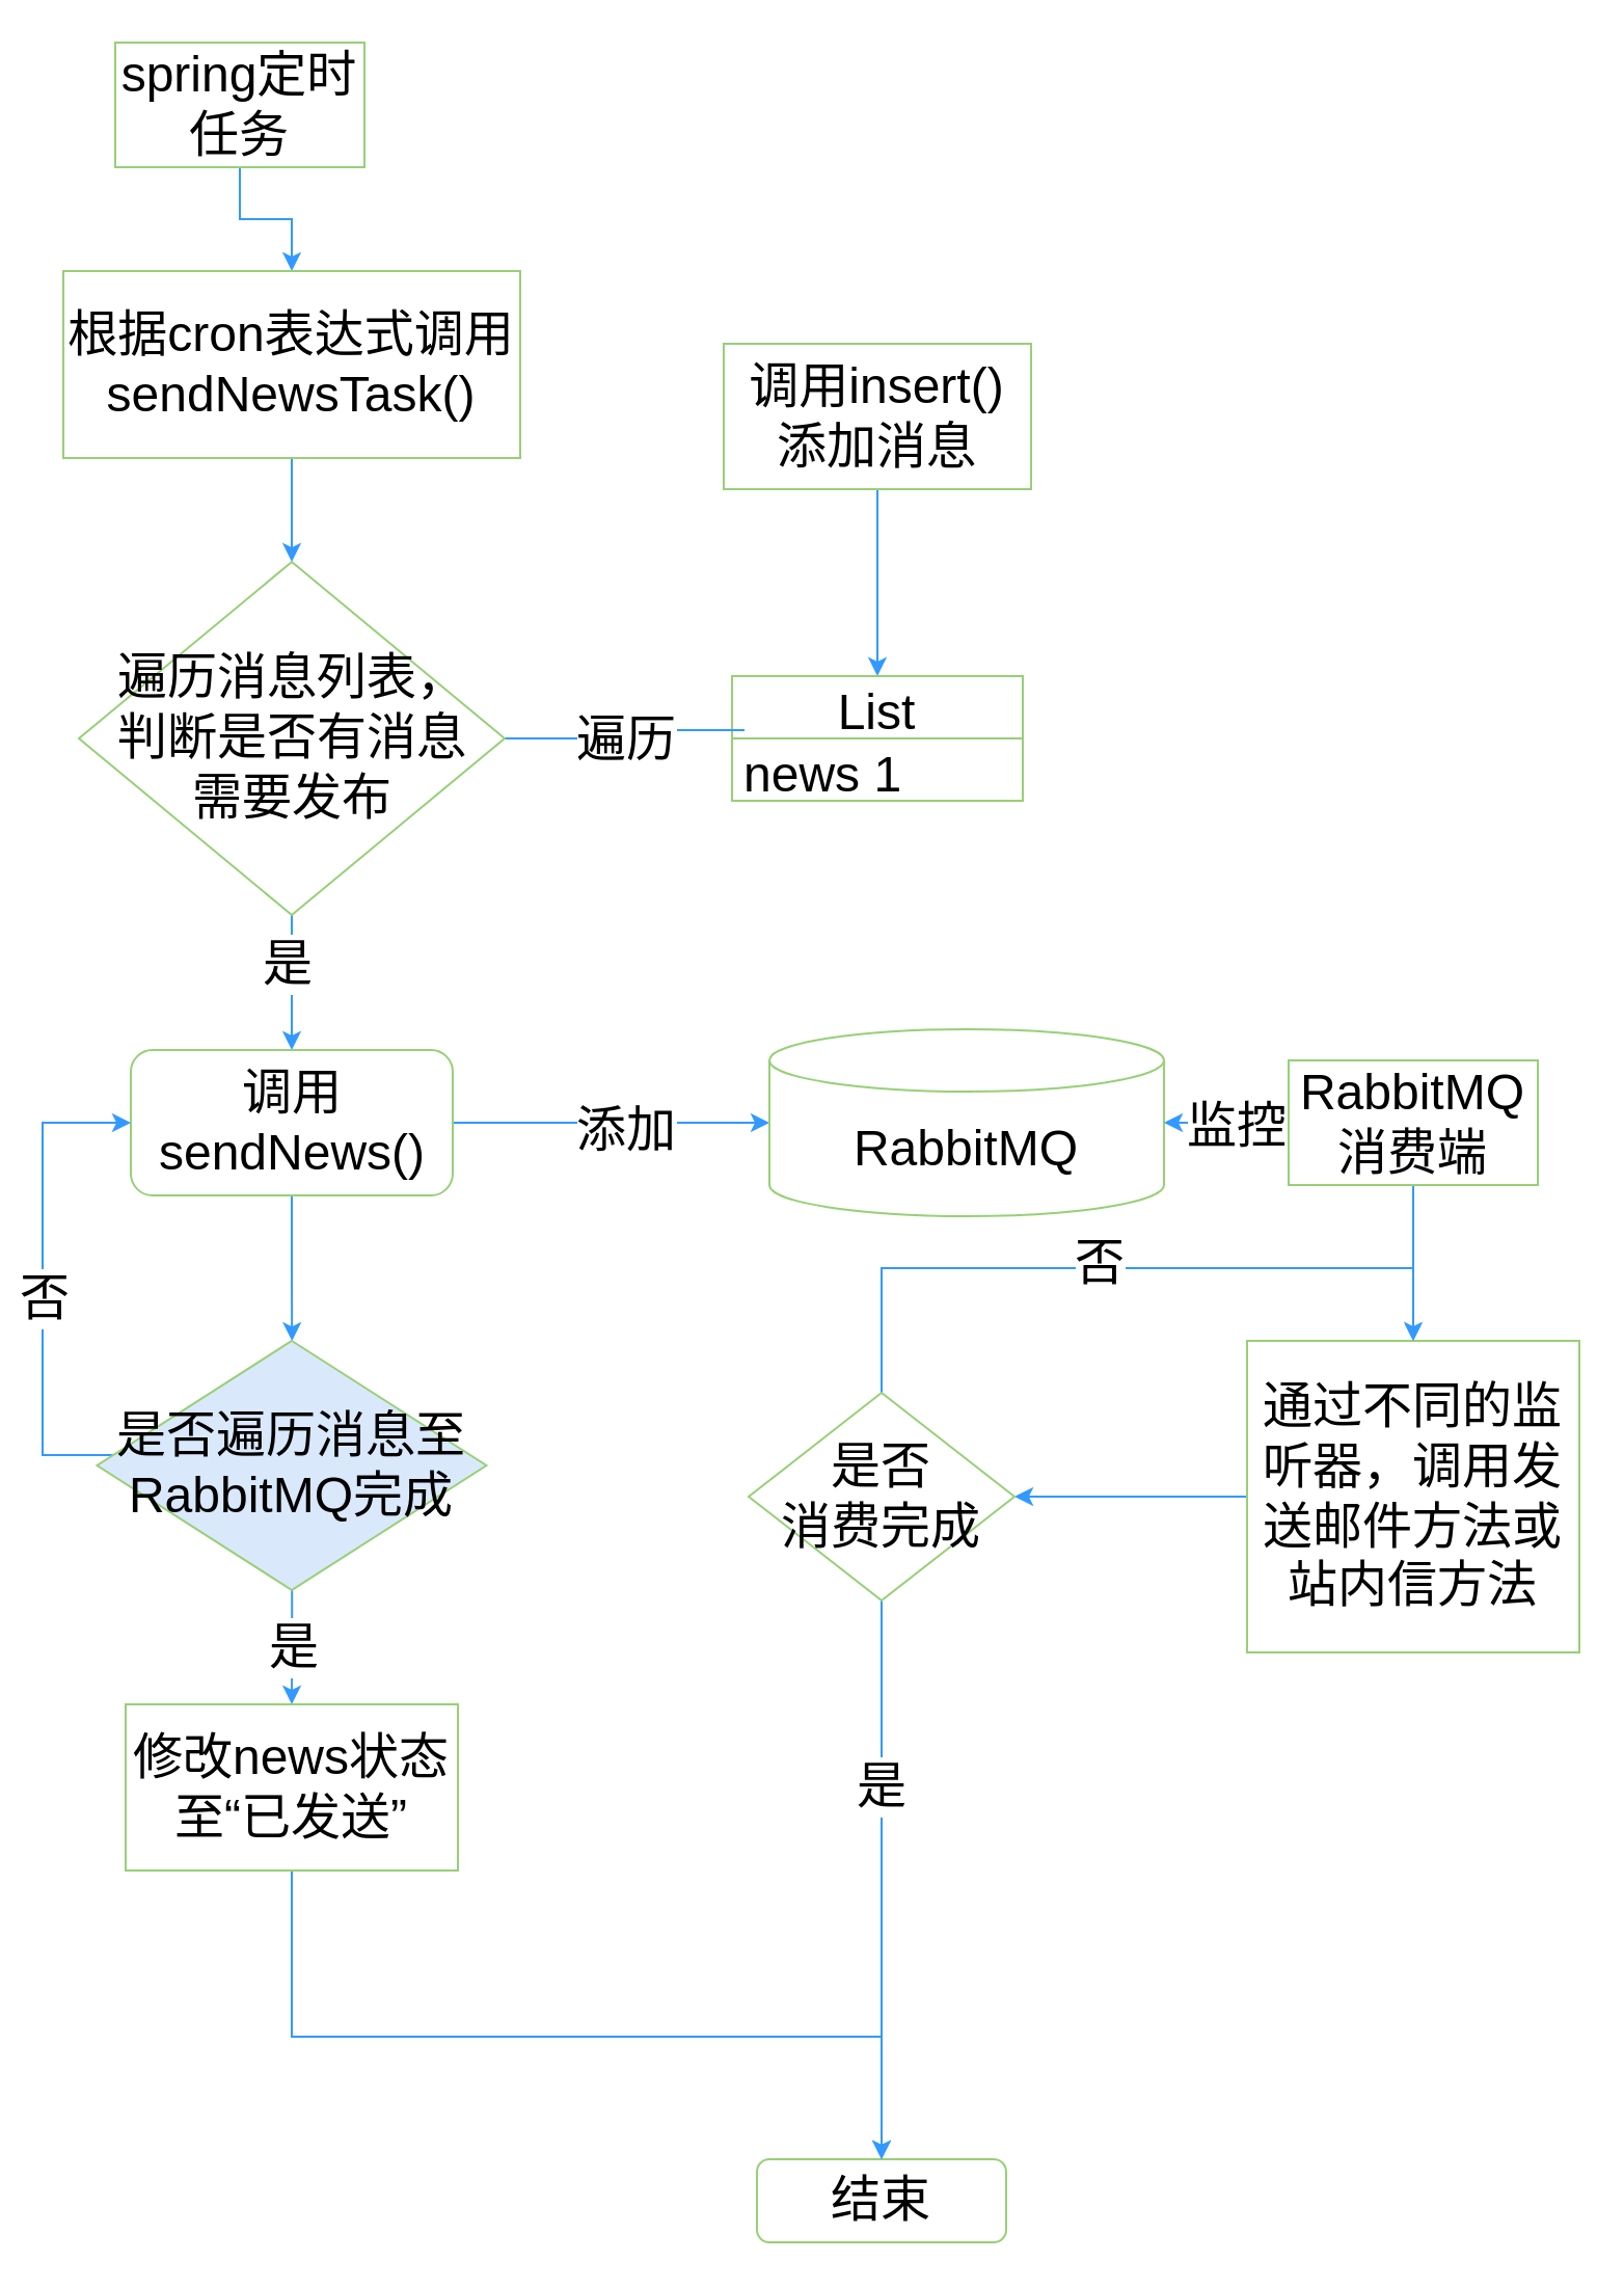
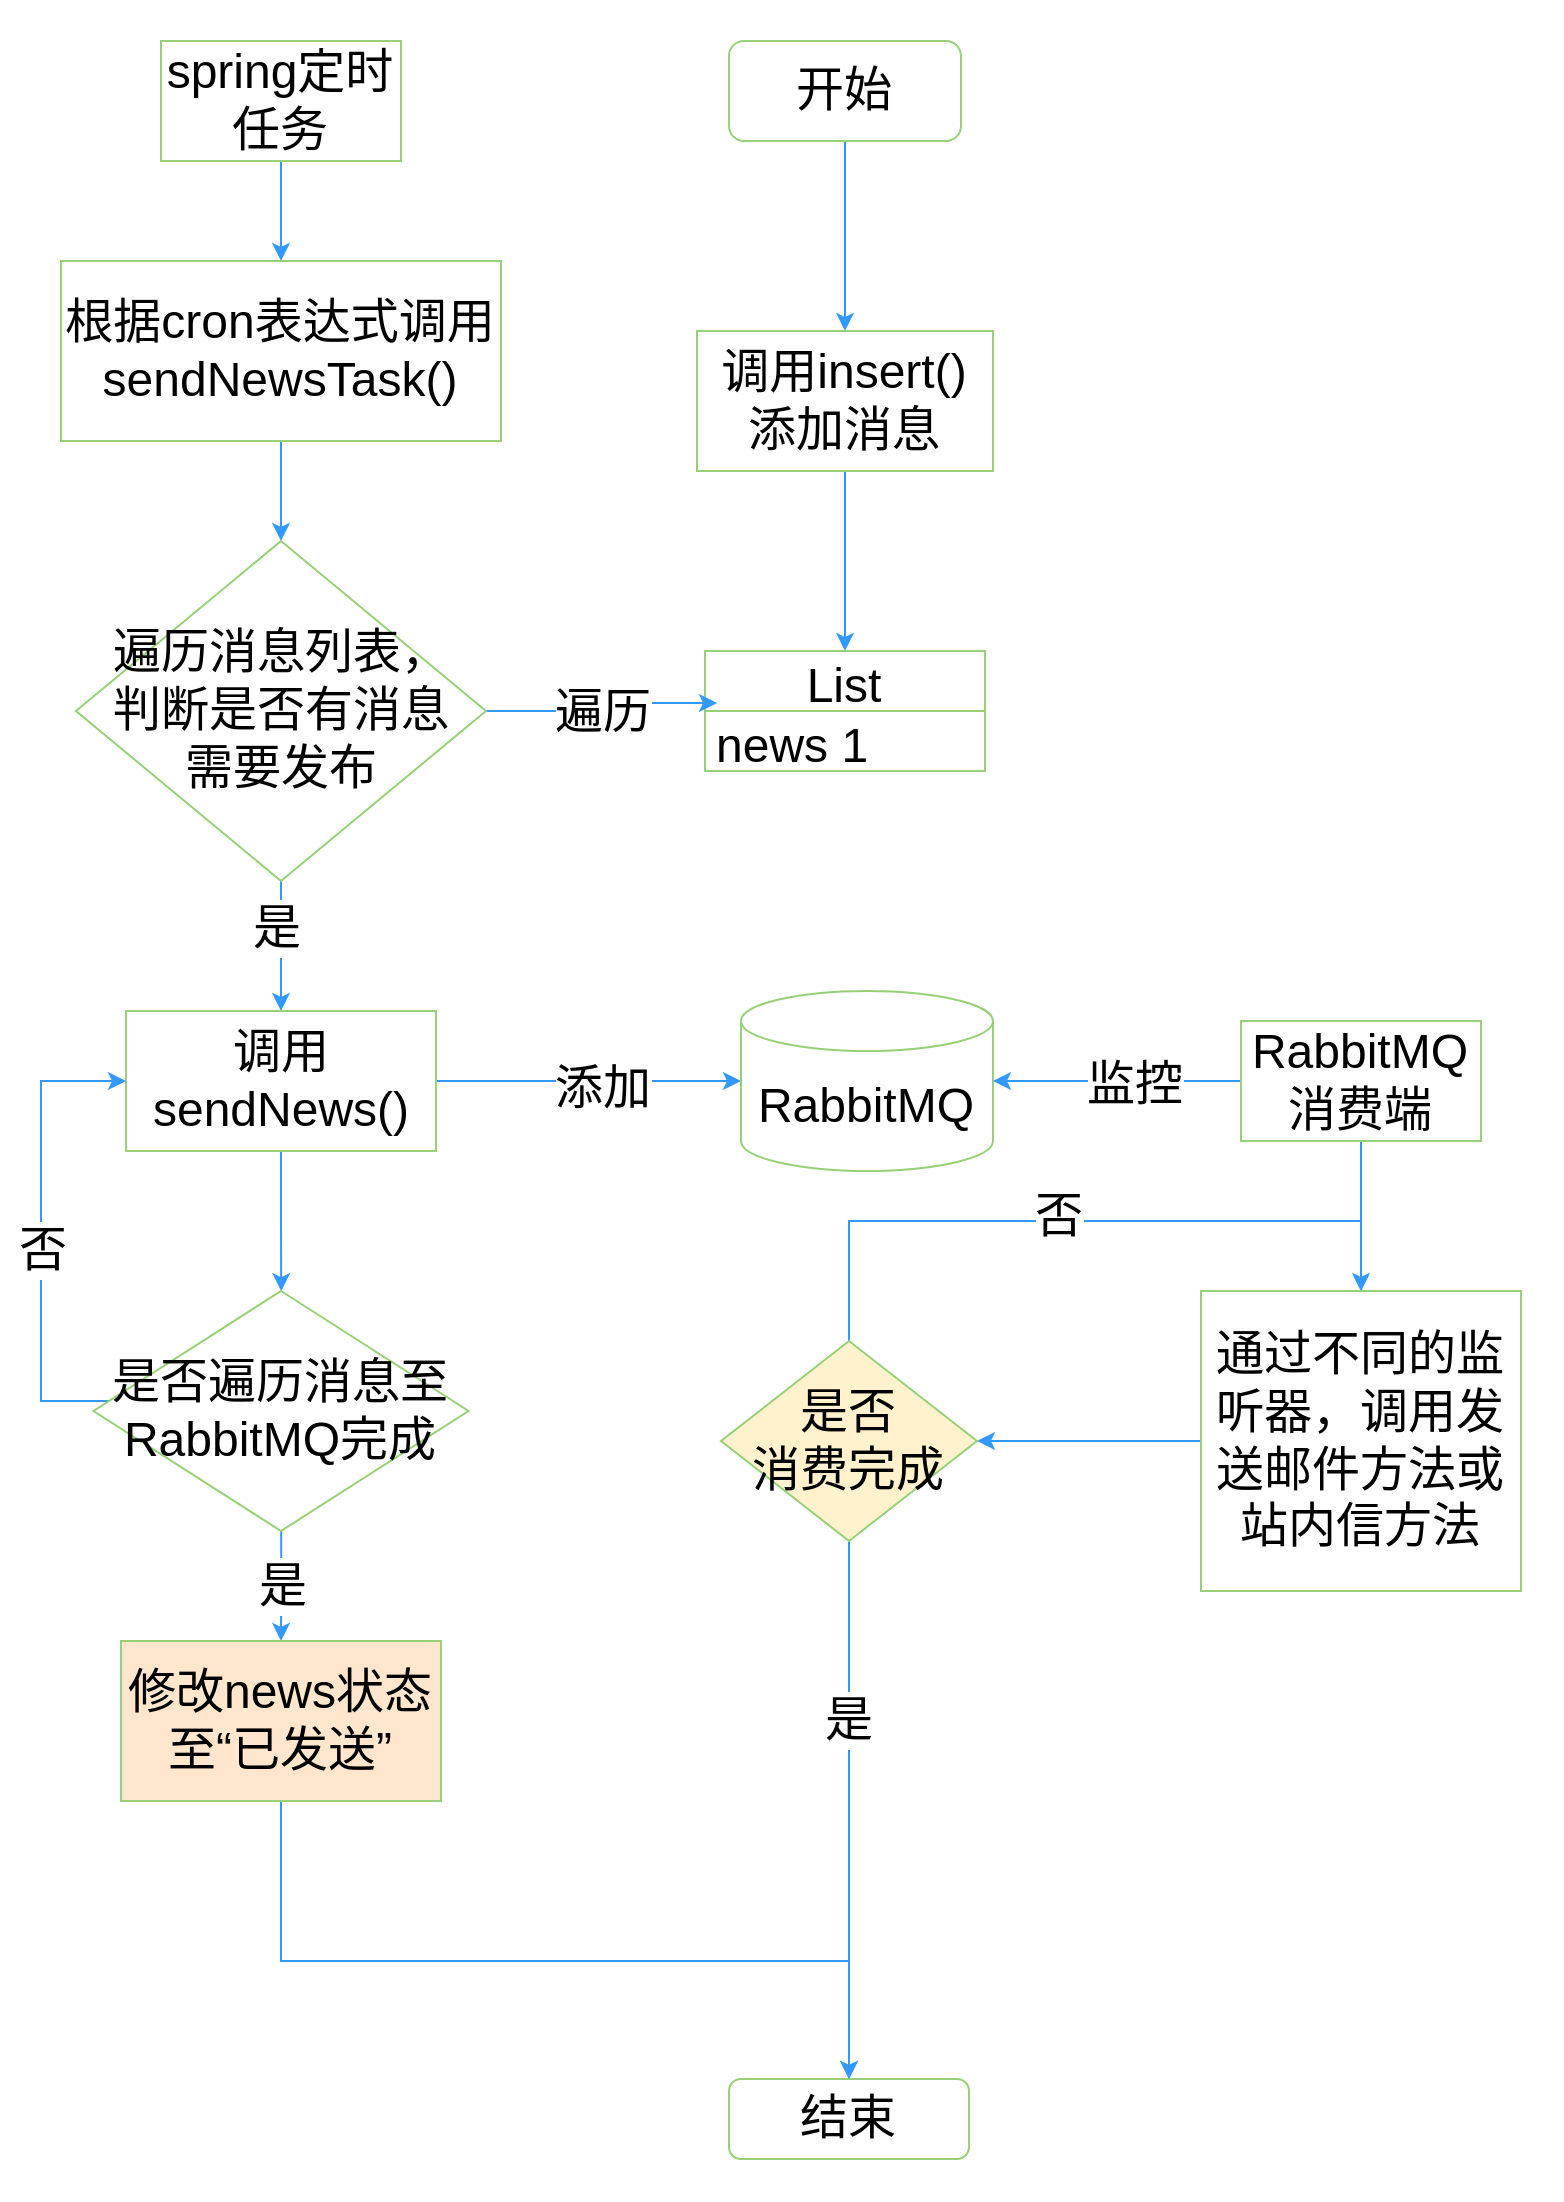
+ <mxCell id="3" value="&lt;font style=&quot;font-size: 24px;&quot;&gt;开始&lt;/font&gt;" style="rounded=1;whiteSpace=wrap;html=1;strokeColor=#97D077;" vertex="1" parent="1"><mxGeometry x="364" y="20" width="116" height="50" as="geometry" /></mxCell>
- <mxCell id="9" value="spring定时任务" style="rounded=0;whiteSpace=wrap;html=1;fontSize=24;fontColor=#000000;strokeColor=#97D077;" vertex="1" parent="1"><mxGeometry x="55" y="20" width="120" height="60" as="geometry" /></mxCell>
+ <mxCell id="9" value="spring定时任务" style="rounded=0;whiteSpace=wrap;html=1;fontSize=24;fontColor=#000000;strokeColor=#97D077;" vertex="1" parent="1"><mxGeometry x="80" y="20" width="120" height="60" as="geometry" /></mxCell>
+ <mxCell id="2" style="edgeStyle=orthogonalEdgeStyle;rounded=0;orthogonalLoop=1;jettySize=auto;html=1;fontSize=24;fontColor=#000000;strokeColor=#3399FF;entryX=0.5;entryY=0;entryDx=0;entryDy=0;" edge="1" parent="1" source="3" target="5"><mxGeometry relative="1" as="geometry"><mxPoint x="422" y="140" as="targetPoint" /></mxGeometry></mxCell>
- <mxCell id="12" style="edgeStyle=orthogonalEdgeStyle;rounded=0;orthogonalLoop=1;jettySize=auto;html=1;entryX=0.043;entryY=-0.133;entryDx=0;entryDy=0;entryPerimeter=0;fontSize=24;fontColor=#000000;strokeColor=#3399FF;endArrow=none;" edge="1" parent="1" source="16" target="7"><mxGeometry relative="1" as="geometry" /></mxCell>
+ <mxCell id="12" style="edgeStyle=orthogonalEdgeStyle;rounded=0;orthogonalLoop=1;jettySize=auto;html=1;entryX=0.043;entryY=-0.133;entryDx=0;entryDy=0;entryPerimeter=0;fontSize=24;fontColor=#000000;strokeColor=#3399FF;" edge="1" parent="1" source="16" target="7"><mxGeometry relative="1" as="geometry" /></mxCell>
- <mxCell id="20" value="调用&lt;br&gt;sendNews()" style="whiteSpace=wrap;html=1;fontSize=24;fontColor=#000000;strokeColor=#97D077;rounded=1;" vertex="1" parent="1"><mxGeometry x="62.5" y="505" width="155" height="70" as="geometry" /></mxCell>
+ <mxCell id="20" value="调用&lt;br&gt;sendNews()" style="rounded=0;whiteSpace=wrap;html=1;fontSize=24;fontColor=#000000;strokeColor=#97D077;" vertex="1" parent="1"><mxGeometry x="62.5" y="505" width="155" height="70" as="geometry" /></mxCell>
- <mxCell id="21" value="RabbitMQ" style="shape=cylinder3;whiteSpace=wrap;html=1;boundedLbl=1;backgroundOutline=1;size=15;fontSize=24;fontColor=#000000;strokeColor=#97D077;" vertex="1" parent="1"><mxGeometry x="370" y="495" width="190" height="90" as="geometry" /></mxCell>
+ <mxCell id="21" value="RabbitMQ" style="shape=cylinder3;whiteSpace=wrap;html=1;boundedLbl=1;backgroundOutline=1;size=15;fontSize=24;fontColor=#000000;strokeColor=#97D077;" vertex="1" parent="1"><mxGeometry x="370" y="495" width="126" height="90" as="geometry" /></mxCell>
- <mxCell id="38" value="是否遍历消息至RabbitMQ完成" style="rhombus;whiteSpace=wrap;html=1;fontSize=24;fontColor=#000000;strokeColor=#97D077;fillColor=#dae8fc;" vertex="1" parent="1"><mxGeometry x="46.25" y="645" width="187.5" height="120" as="geometry" /></mxCell>
+ <mxCell id="38" value="是否遍历消息至RabbitMQ完成" style="rhombus;whiteSpace=wrap;html=1;fontSize=24;fontColor=#000000;strokeColor=#97D077;" vertex="1" parent="1"><mxGeometry x="46.25" y="645" width="187.5" height="120" as="geometry" /></mxCell>
- <mxCell id="33" value="是否&lt;br&gt;消费完成" style="rhombus;whiteSpace=wrap;html=1;fontSize=24;fontColor=#000000;strokeColor=#97D077;" vertex="1" parent="1"><mxGeometry x="360" y="670" width="128" height="100" as="geometry" /></mxCell>
+ <mxCell id="33" value="是否&lt;br&gt;消费完成" style="rhombus;whiteSpace=wrap;html=1;fontSize=24;fontColor=#000000;strokeColor=#97D077;fillColor=#fff2cc;" vertex="1" parent="1"><mxGeometry x="360" y="670" width="128" height="100" as="geometry" /></mxCell>
- <mxCell id="40" value="修改news状态至“已发送”" style="rounded=0;whiteSpace=wrap;html=1;fontSize=24;fontColor=#000000;strokeColor=#97D077;" vertex="1" parent="1"><mxGeometry x="60" y="820" width="160" height="80" as="geometry" /></mxCell>
+ <mxCell id="40" value="修改news状态至“已发送”" style="rounded=0;whiteSpace=wrap;html=1;fontSize=24;fontColor=#000000;strokeColor=#97D077;fillColor=#ffe6cc;" vertex="1" parent="1"><mxGeometry x="60" y="820" width="160" height="80" as="geometry" /></mxCell>
